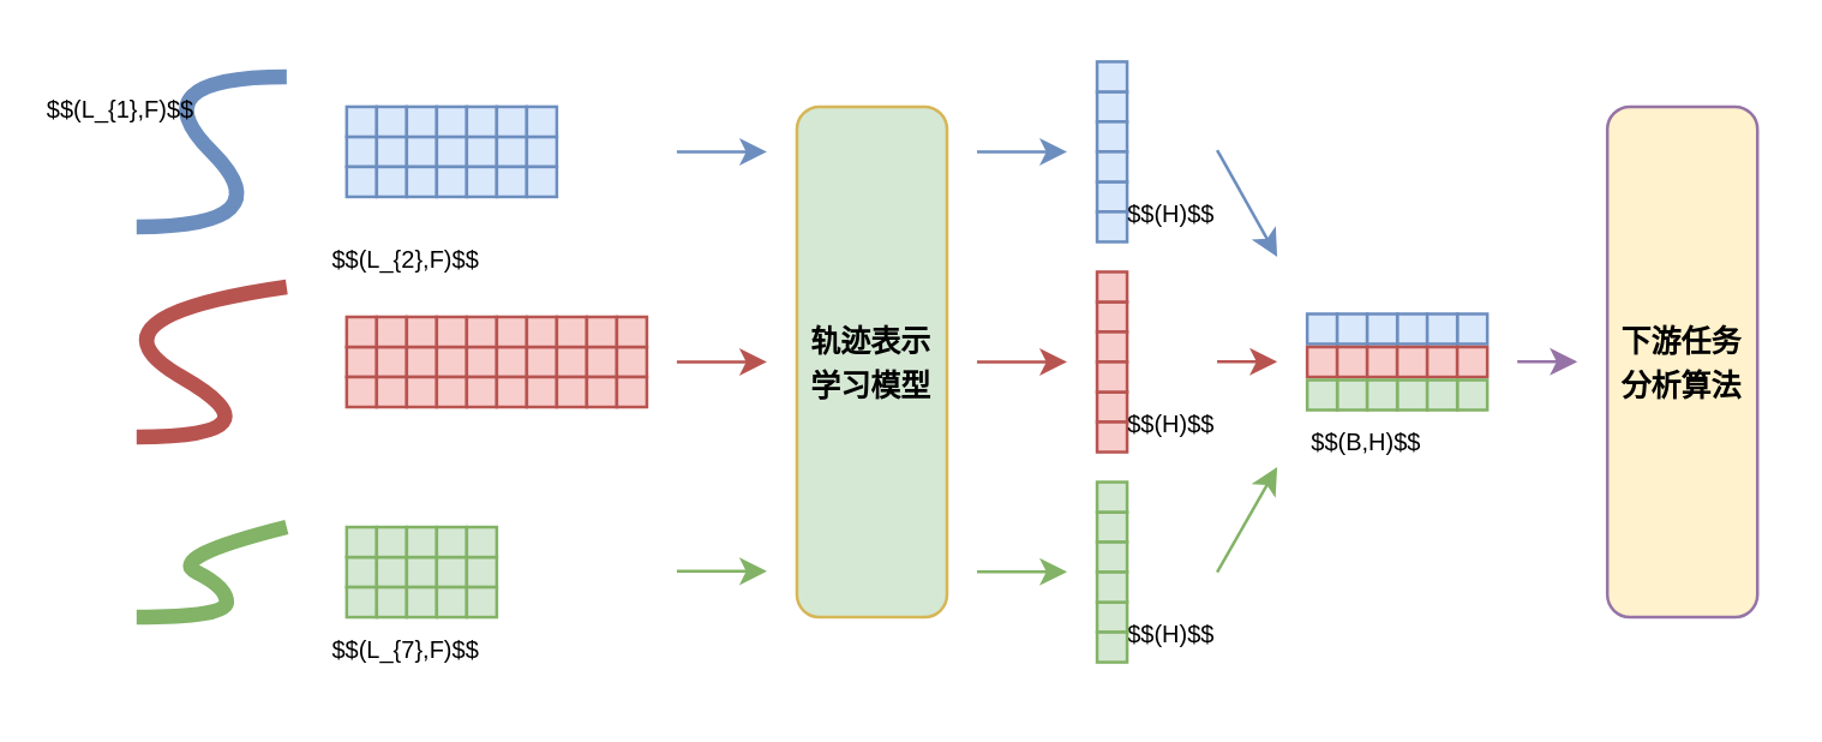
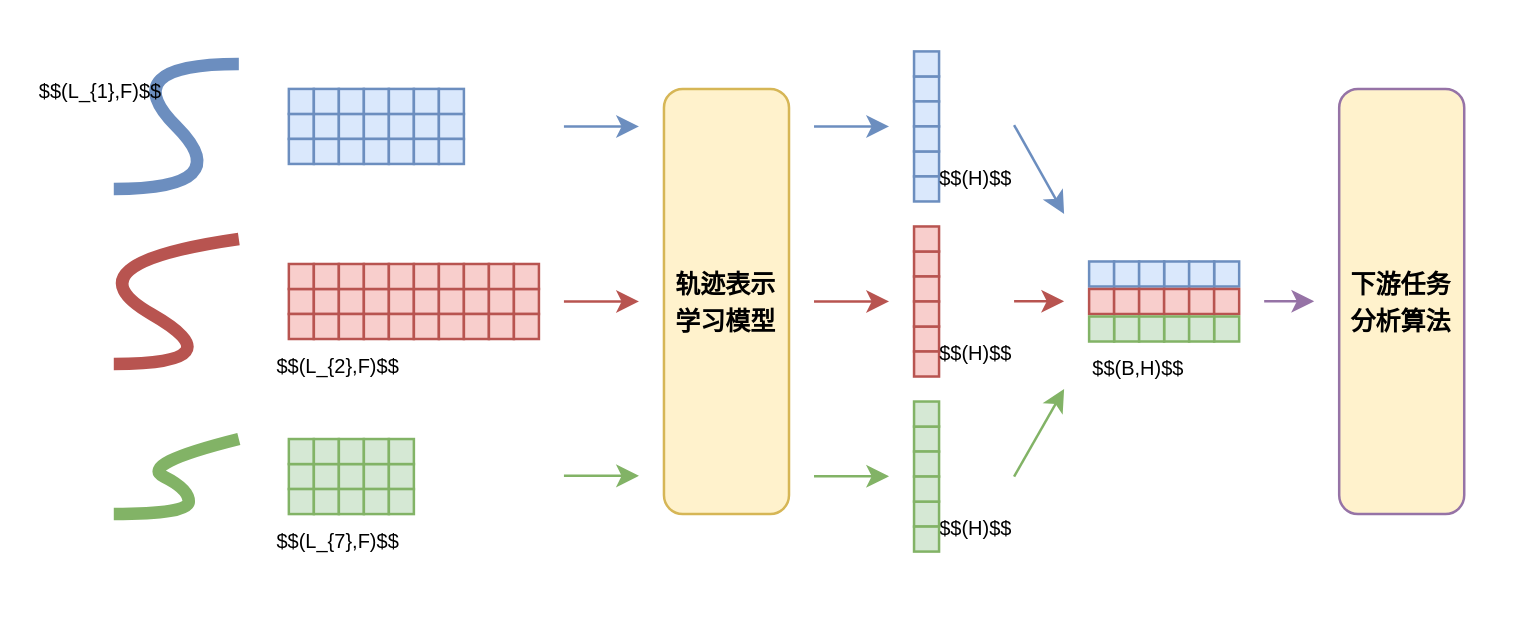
- <mxCell id="91" value="&lt;font style=&quot;font-size: 8px;&quot;&gt;$$(L_{2},F)$$&lt;/font&gt;" style="text;html=1;align=center;verticalAlign=middle;whiteSpace=wrap;rounded=0;" parent="1" vertex="1"><mxGeometry x="115" y="75" width="40" height="20" as="geometry" /></mxCell>
+ <mxCell id="91" value="&lt;font style=&quot;font-size: 8px;&quot;&gt;$$(L_{2},F)$$&lt;/font&gt;" style="text;html=1;align=center;verticalAlign=middle;whiteSpace=wrap;rounded=0;" parent="1" vertex="1"><mxGeometry x="115" y="135" width="40" height="20" as="geometry" /></mxCell>
- <mxCell id="2" value="&lt;font style=&quot;font-size: 10px;&quot; face=&quot;Simsun&quot;&gt;&lt;b&gt;轨迹表示学习模型&lt;/b&gt;&lt;/font&gt;" style="rounded=1;whiteSpace=wrap;html=1;fillColor=#d5e8d4;strokeColor=#d6b656;" parent="1" vertex="1"><mxGeometry x="265" y="35" width="50" height="170" as="geometry" /></mxCell>
+ <mxCell id="2" value="&lt;font style=&quot;font-size: 10px;&quot; face=&quot;Simsun&quot;&gt;&lt;b&gt;轨迹表示学习模型&lt;/b&gt;&lt;/font&gt;" style="rounded=1;whiteSpace=wrap;html=1;fillColor=#fff2cc;strokeColor=#d6b656;" parent="1" vertex="1"><mxGeometry x="265" y="35" width="50" height="170" as="geometry" /></mxCell>
